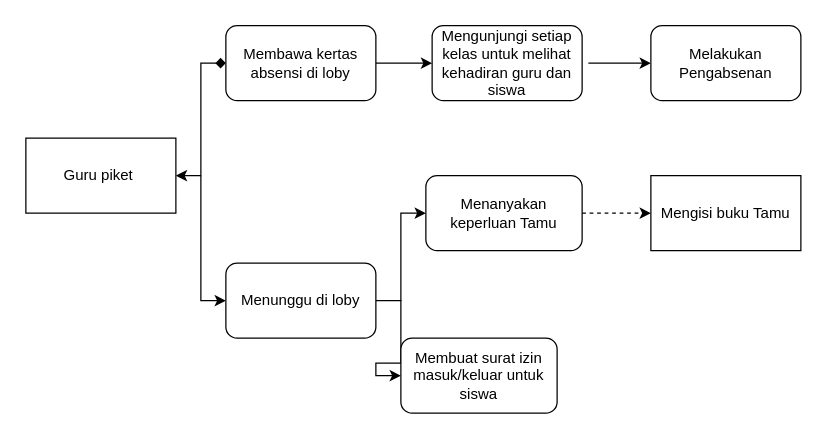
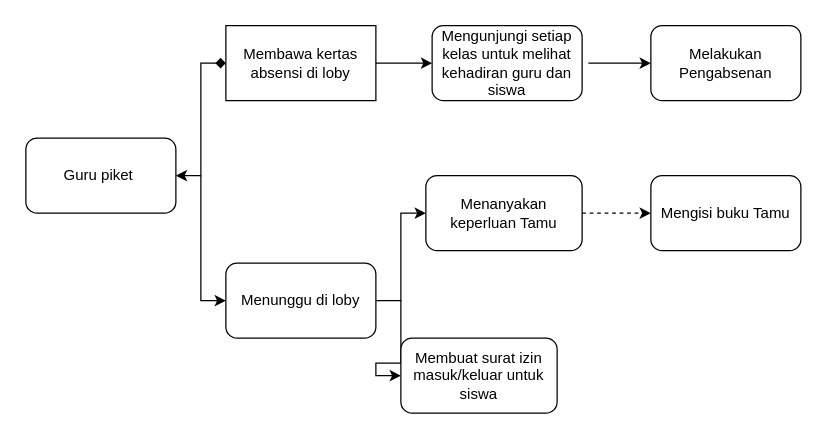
- <mxCell id="3" value="Membawa kertas absensi di loby" style="rounded=1;whiteSpace=wrap;html=1;" vertex="1" parent="1"><mxGeometry x="180" y="20" width="120" height="60" as="geometry" /></mxCell>
+ <mxCell id="3" value="Membawa kertas absensi di loby" style="whiteSpace=wrap;html=1;rounded=0;" vertex="1" parent="1"><mxGeometry x="180" y="20" width="120" height="60" as="geometry" /></mxCell>
- <mxCell id="2" value="Guru piket&amp;nbsp;" style="whiteSpace=wrap;html=1;rounded=0;" vertex="1" parent="1"><mxGeometry x="20" y="110" width="120" height="60" as="geometry" /></mxCell>
+ <mxCell id="2" value="Guru piket&amp;nbsp;" style="rounded=1;whiteSpace=wrap;html=1;" vertex="1" parent="1"><mxGeometry x="20" y="110" width="120" height="60" as="geometry" /></mxCell>
- <mxCell id="16" value="Mengisi buku Tamu" style="whiteSpace=wrap;html=1;rounded=0;" vertex="1" parent="1"><mxGeometry x="520" y="140" width="120" height="60" as="geometry" /></mxCell>
+ <mxCell id="16" value="Mengisi buku Tamu" style="whiteSpace=wrap;html=1;rounded=1;" vertex="1" parent="1"><mxGeometry x="520" y="140" width="120" height="60" as="geometry" /></mxCell>
